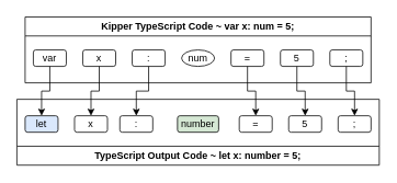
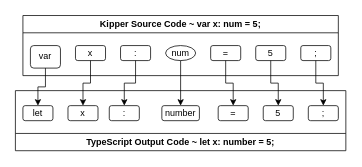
- <mxCell id="2" value="Kipper TypeScript Code ~ var x: num = 5;" style="swimlane;whiteSpace=wrap;html=1;" vertex="1" parent="1"><mxGeometry x="30" y="20" width="420" height="80" as="geometry" /></mxCell>
+ <mxCell id="2" value="Kipper Source Code ~ var x: num = 5;" style="swimlane;whiteSpace=wrap;html=1;" vertex="1" parent="1"><mxGeometry x="30" y="20" width="420" height="80" as="geometry" /></mxCell>
- <mxCell id="3" value="var" style="rounded=1;whiteSpace=wrap;html=1;" vertex="1" parent="2"><mxGeometry x="10" y="40" width="40" height="20" as="geometry" /></mxCell>
+ <mxCell id="3" value="var" style="rounded=1;whiteSpace=wrap;html=1;" vertex="1" parent="2"><mxGeometry x="10" y="40" width="40" height="30" as="geometry" /></mxCell>
+ <mxCell id="19" style="edgeStyle=orthogonalEdgeStyle;rounded=0;orthogonalLoop=1;jettySize=auto;html=1;exitX=0.5;exitY=1;exitDx=0;exitDy=0;entryX=0.5;entryY=0;entryDx=0;entryDy=0;" edge="1" parent="1" source="6" target="18"><mxGeometry relative="1" as="geometry" /></mxCell>
- <mxCell id="12" value="&lt;div&gt;let&lt;/div&gt;" style="rounded=1;whiteSpace=wrap;html=1;fillColor=#dae8fc;" vertex="1" parent="10"><mxGeometry x="10" y="20" width="40" height="20" as="geometry" /></mxCell>
+ <mxCell id="12" value="&lt;div&gt;let&lt;/div&gt;" style="rounded=1;whiteSpace=wrap;html=1;" vertex="1" parent="10"><mxGeometry x="10" y="20" width="40" height="20" as="geometry" /></mxCell>
- <mxCell id="18" value="number" style="rounded=1;whiteSpace=wrap;html=1;fillColor=#d5e8d4;" vertex="1" parent="10"><mxGeometry x="195" y="20" width="50" height="20" as="geometry" /></mxCell>
+ <mxCell id="18" value="number" style="rounded=1;whiteSpace=wrap;html=1;" vertex="1" parent="10"><mxGeometry x="195" y="20" width="50" height="20" as="geometry" /></mxCell>
